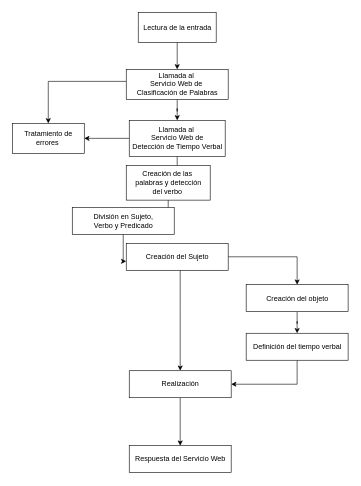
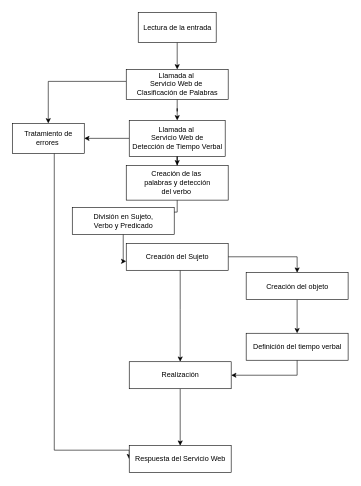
- <mxCell id="13" value="Creación de las&amp;nbsp;&lt;br&gt;palabras y detección&lt;br&gt;del verbo&amp;nbsp;&lt;br&gt;" style="html=1;" vertex="1" parent="1"><mxGeometry x="210" y="275" width="140" height="58" as="geometry" /></mxCell>
+ <mxCell id="13" value="Creación de las&amp;nbsp;&lt;br&gt;palabras y detección&lt;br&gt;del verbo&amp;nbsp;&lt;br&gt;" style="html=1;" vertex="1" parent="1"><mxGeometry x="210" y="275" width="170" height="58" as="geometry" /></mxCell>
- <mxCell id="20" value="Creación del objeto&lt;br&gt;" style="html=1;" vertex="1" parent="1"><mxGeometry x="410" y="474" width="170" height="45" as="geometry" /></mxCell>
+ <mxCell id="20" value="Creación del objeto&lt;br&gt;" style="html=1;" vertex="1" parent="1"><mxGeometry x="410" y="454" width="170" height="45" as="geometry" /></mxCell>
- <mxCell id="24" value="Realización&lt;br&gt;" style="html=1;" vertex="1" parent="1"><mxGeometry x="215" y="617.5" width="170" height="45" as="geometry" /></mxCell>
+ <mxCell id="24" value="Realización&lt;br&gt;" style="html=1;" vertex="1" parent="1"><mxGeometry x="215" y="602.5" width="170" height="45" as="geometry" /></mxCell>
+ <mxCell id="7" value="" style="edgeStyle=orthogonalEdgeStyle;rounded=0;orthogonalLoop=1;jettySize=auto;html=1;entryX=0;entryY=0.5;entryDx=0;entryDy=0;" edge="1" parent="1" source="8" target="25"><mxGeometry relative="1" as="geometry"><mxPoint x="80" y="335" as="targetPoint" /><Array as="points"><mxPoint x="90" y="750" /></Array></mxGeometry></mxCell>
